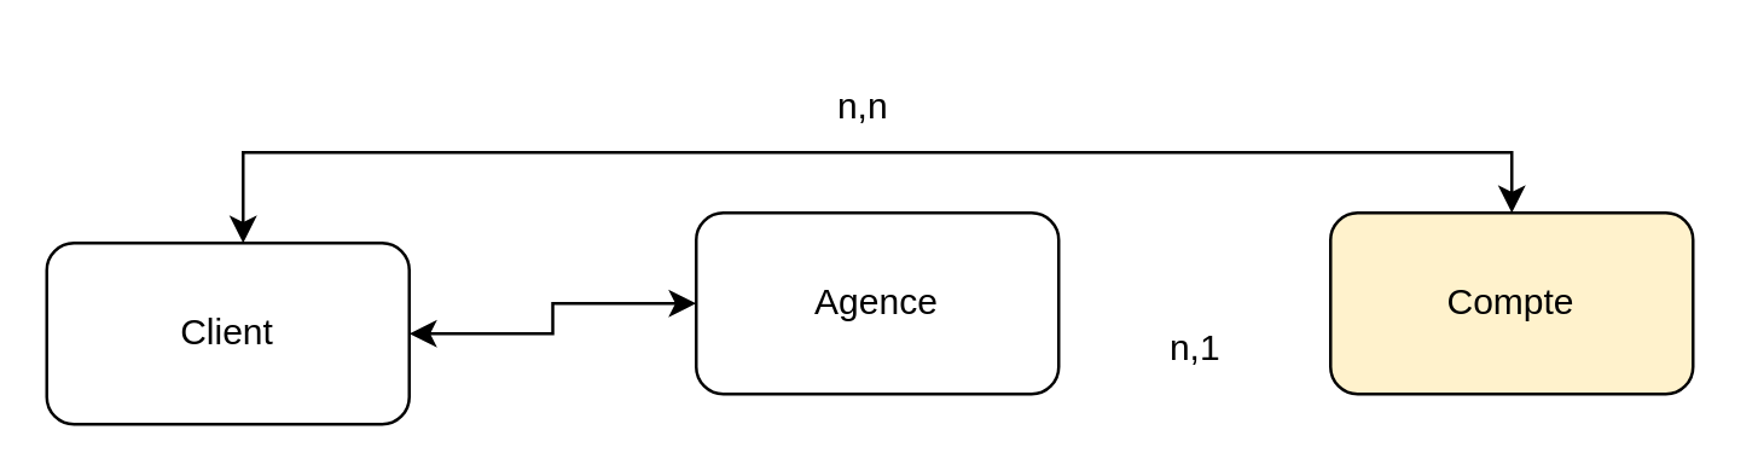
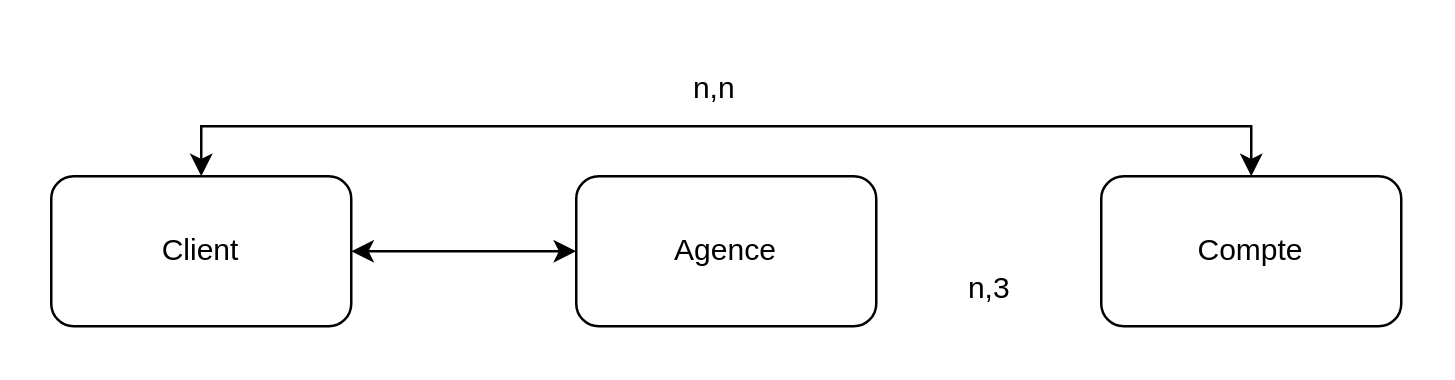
- <mxCell id="6" value="Compte" style="rounded=1;whiteSpace=wrap;html=1;fillColor=#fff2cc;" vertex="1" parent="1"><mxGeometry x="440" y="70" width="120" height="60" as="geometry" /></mxCell>
+ <mxCell id="6" value="Compte" style="rounded=1;whiteSpace=wrap;html=1;" vertex="1" parent="1"><mxGeometry x="440" y="70" width="120" height="60" as="geometry" /></mxCell>
- <mxCell id="5" value="Client" style="rounded=1;whiteSpace=wrap;html=1;" vertex="1" parent="1"><mxGeometry x="15" y="80" width="120" height="60" as="geometry" /></mxCell>
+ <mxCell id="5" value="Client" style="rounded=1;whiteSpace=wrap;html=1;" vertex="1" parent="1"><mxGeometry x="20" y="70" width="120" height="60" as="geometry" /></mxCell>
- <mxCell id="7" value="n,1" style="text;html=1;align=center;verticalAlign=middle;resizable=0;points=[];autosize=1;strokeColor=none;fillColor=none;" vertex="1" parent="1"><mxGeometry x="375" y="100" width="40" height="30" as="geometry" /></mxCell>
+ <mxCell id="7" value="n,3" style="text;html=1;align=center;verticalAlign=middle;resizable=0;points=[];autosize=1;strokeColor=none;fillColor=none;" vertex="1" parent="1"><mxGeometry x="375" y="100" width="40" height="30" as="geometry" /></mxCell>
